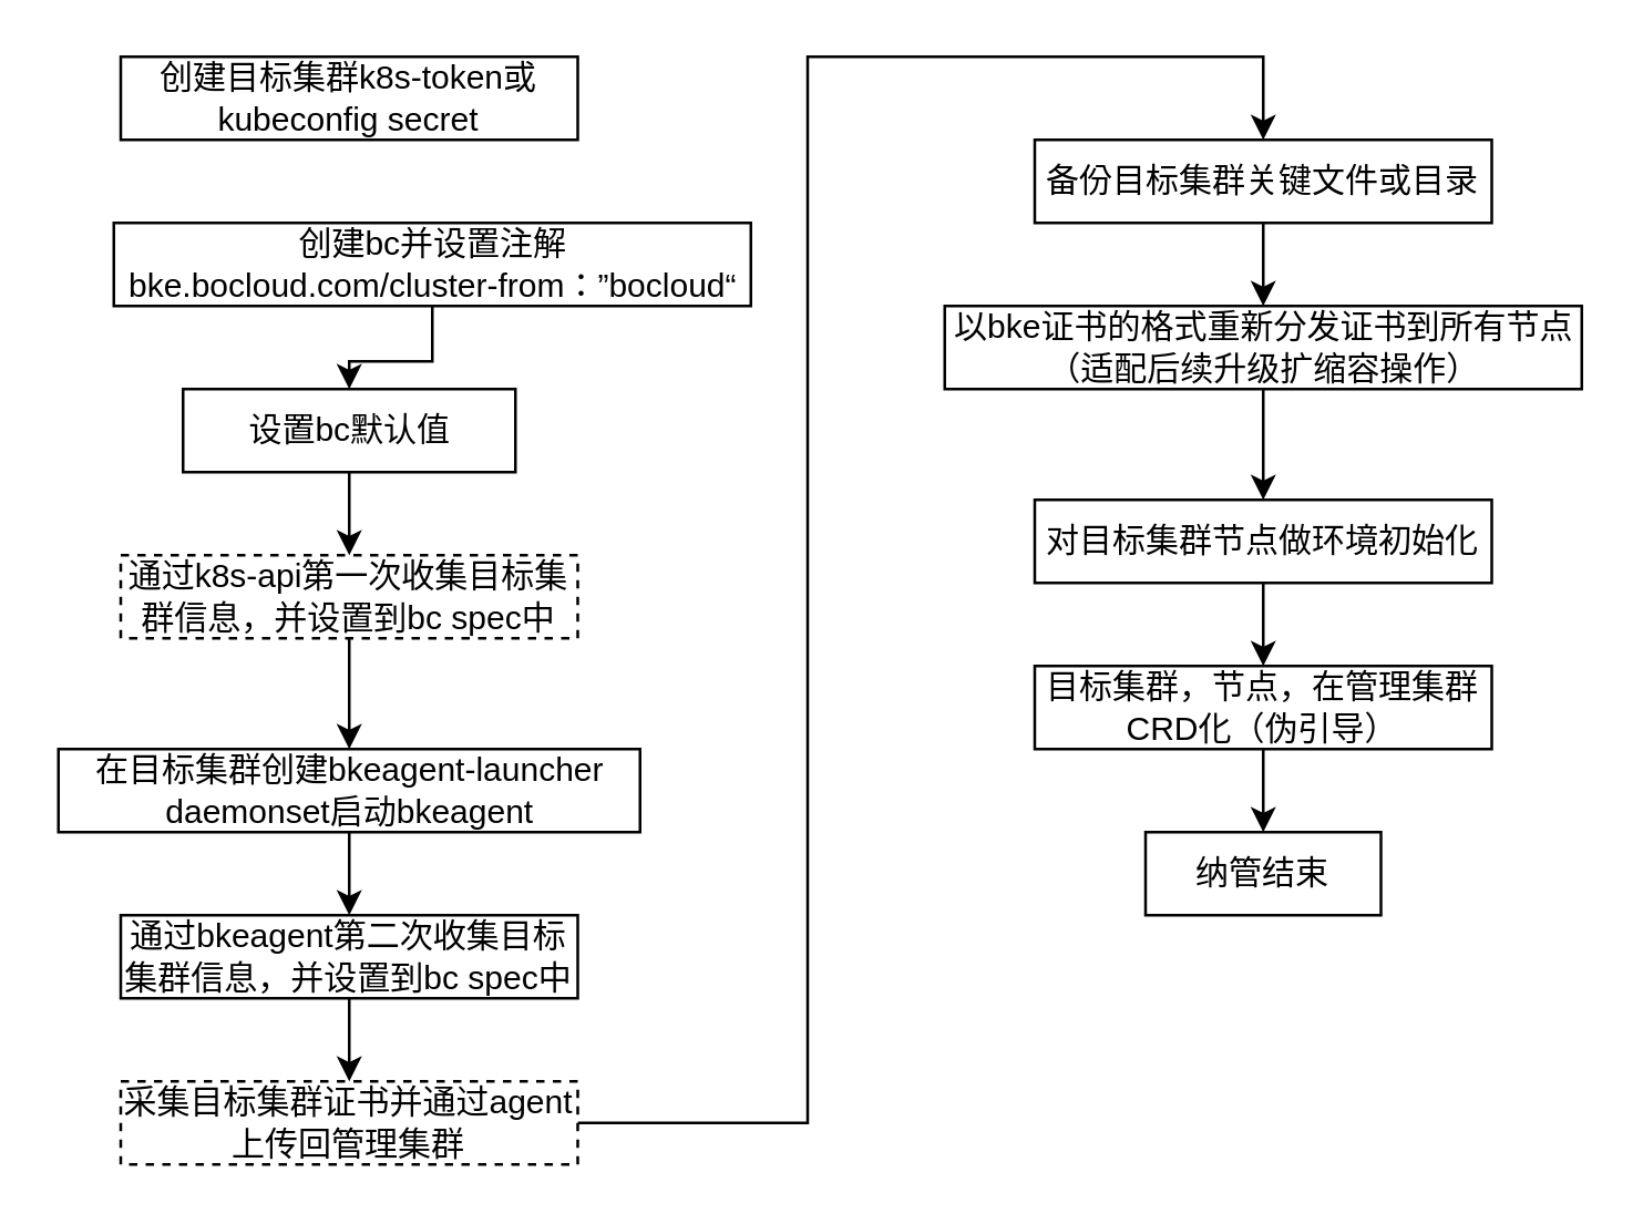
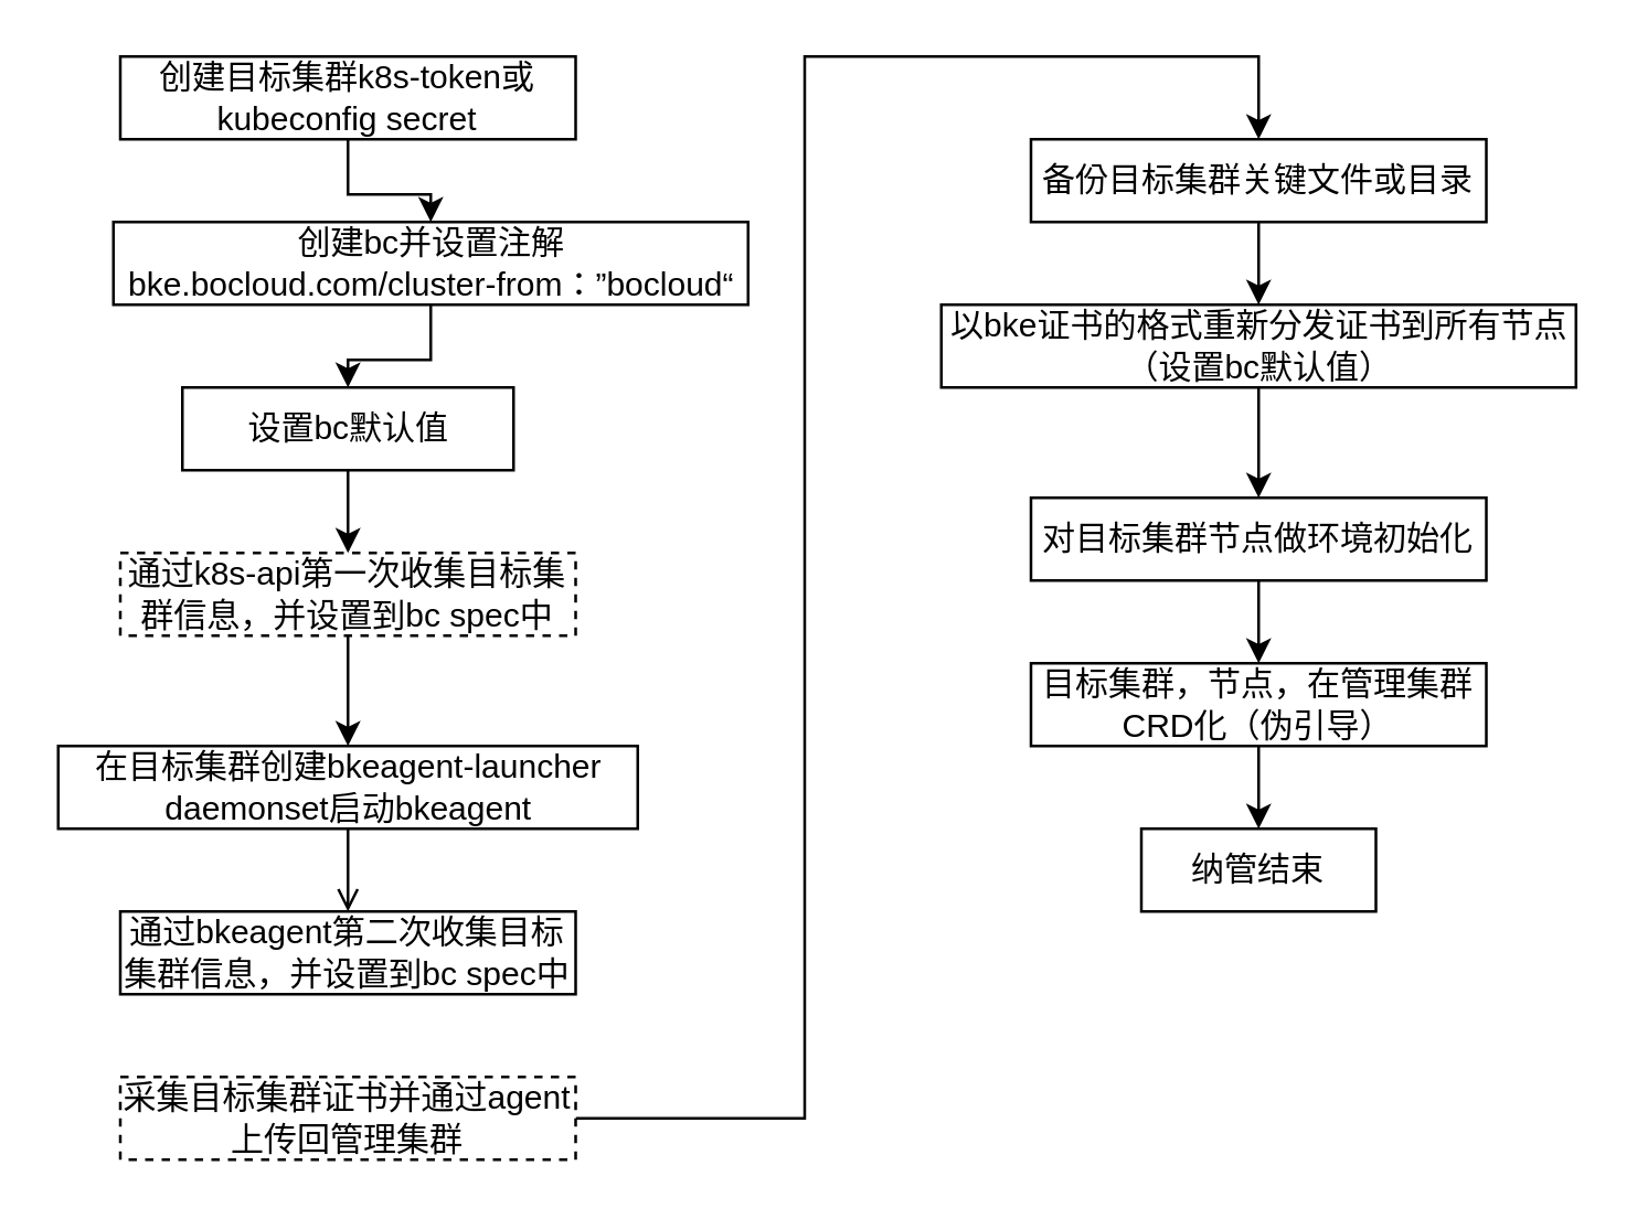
+ <mxCell id="2" value="" style="edgeStyle=orthogonalEdgeStyle;rounded=0;orthogonalLoop=1;jettySize=auto;html=1;" edge="1" parent="1" source="3" target="5"><mxGeometry relative="1" as="geometry" /></mxCell>
- <mxCell id="17" value="以bke证书的格式重新分发证书到所有节点（适配后续升级扩缩容操作）" style="rounded=0;whiteSpace=wrap;html=1;" vertex="1" parent="1"><mxGeometry x="340.5" y="110" width="230" height="30" as="geometry" /></mxCell>
+ <mxCell id="17" value="以bke证书的格式重新分发证书到所有节点（设置bc默认值）" style="rounded=0;whiteSpace=wrap;html=1;" vertex="1" parent="1"><mxGeometry x="340.5" y="110" width="230" height="30" as="geometry" /></mxCell>
- <mxCell id="8" value="" style="edgeStyle=orthogonalEdgeStyle;rounded=0;orthogonalLoop=1;jettySize=auto;html=1;" edge="1" parent="1" source="9" target="13"><mxGeometry relative="1" as="geometry" /></mxCell>
+ <mxCell id="8" value="" style="edgeStyle=orthogonalEdgeStyle;rounded=0;orthogonalLoop=1;jettySize=auto;html=1;endArrow=open;" edge="1" parent="1" source="9" target="13"><mxGeometry relative="1" as="geometry" /></mxCell>
- <mxCell id="12" value="" style="edgeStyle=orthogonalEdgeStyle;rounded=0;orthogonalLoop=1;jettySize=auto;html=1;" edge="1" parent="1" source="13" target="15"><mxGeometry relative="1" as="geometry" /></mxCell>
